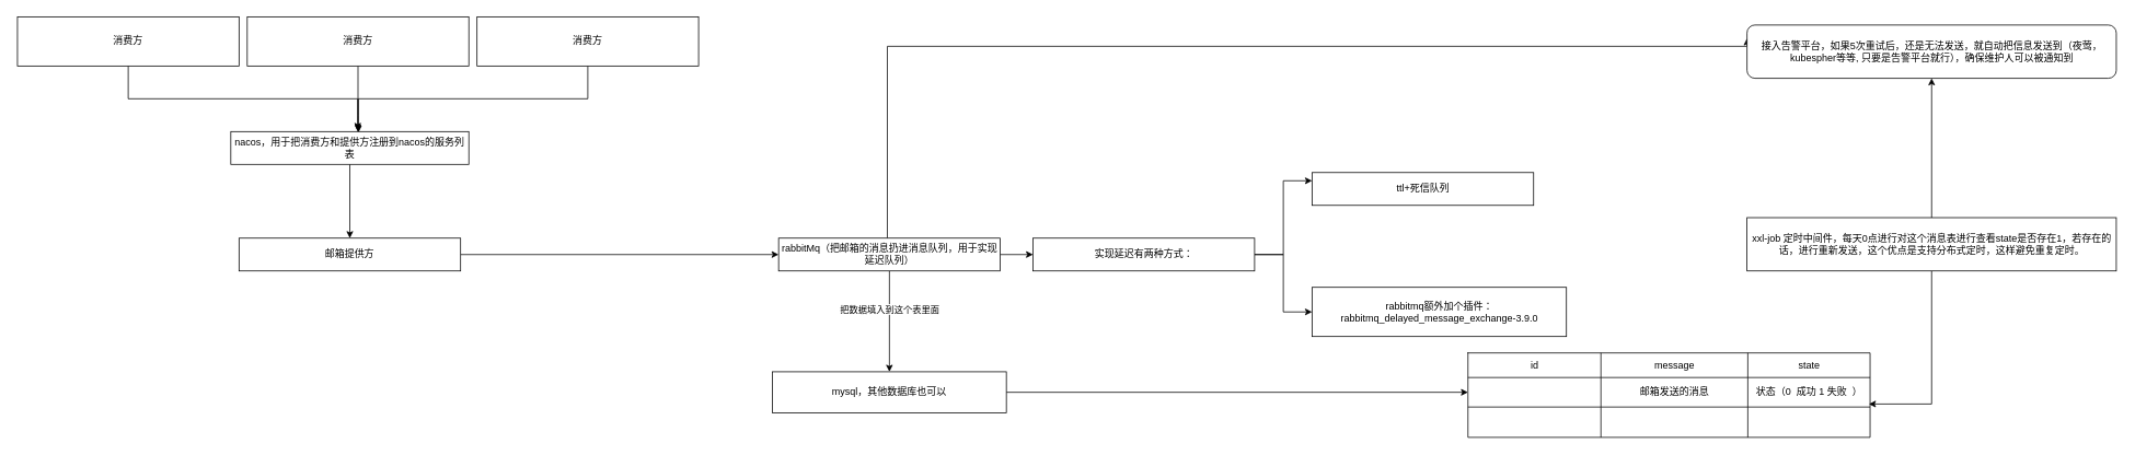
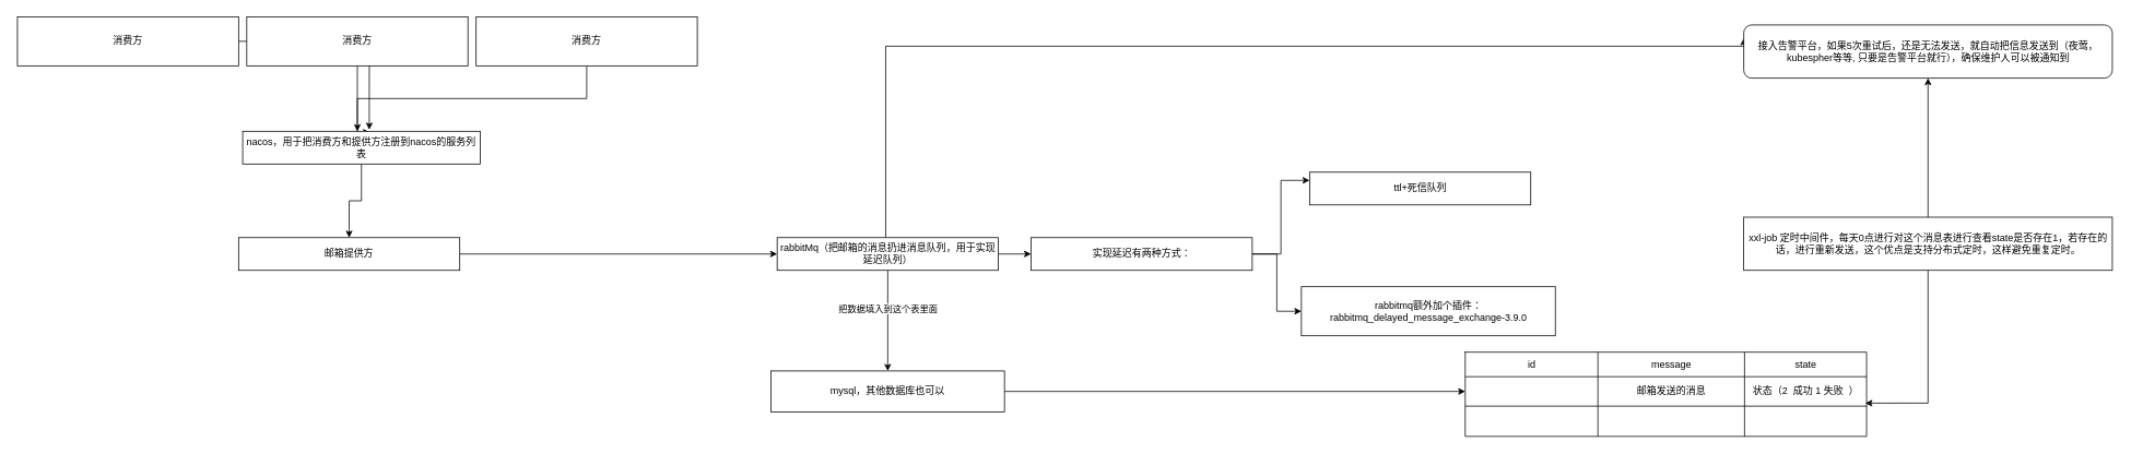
- <mxCell id="39" value="nacos，用于把消费方和提供方注册到nacos的服务列表" style="rounded=0;whiteSpace=wrap;html=1;" parent="1" vertex="1"><mxGeometry x="280" y="160" width="290" height="40" as="geometry" /></mxCell>
+ <mxCell id="39" value="nacos，用于把消费方和提供方注册到nacos的服务列表" style="rounded=0;whiteSpace=wrap;html=1;" parent="1" vertex="1"><mxGeometry x="295" y="160" width="290" height="40" as="geometry" /></mxCell>
- <mxCell id="37" value="rabbitmq额外加个插件：rabbitmq_delayed_message_exchange-3.9.0" style="rounded=0;whiteSpace=wrap;html=1;" parent="1" vertex="1"><mxGeometry x="1597.5" y="350" width="310" height="60" as="geometry" /></mxCell>
+ <mxCell id="37" value="rabbitmq额外加个插件：rabbitmq_delayed_message_exchange-3.9.0" style="rounded=0;whiteSpace=wrap;html=1;" parent="1" vertex="1"><mxGeometry x="1587.5" y="350" width="310" height="60" as="geometry" /></mxCell>
- <mxCell id="25" value="状态（0&amp;nbsp; 成功 1 失败&amp;nbsp; ）" style="shape=partialRectangle;html=1;whiteSpace=wrap;connectable=0;fillColor=none;top=0;left=0;bottom=0;right=0;overflow=hidden;" parent="22" vertex="1"><mxGeometry x="341" width="149" height="36" as="geometry"><mxRectangle width="149" height="36" as="alternateBounds" /></mxGeometry></mxCell>
+ <mxCell id="25" value="状态（2&amp;nbsp; 成功 1 失败&amp;nbsp; ）" style="shape=partialRectangle;html=1;whiteSpace=wrap;connectable=0;fillColor=none;top=0;left=0;bottom=0;right=0;overflow=hidden;" parent="22" vertex="1"><mxGeometry x="341" width="149" height="36" as="geometry"><mxRectangle width="149" height="36" as="alternateBounds" /></mxGeometry></mxCell>
